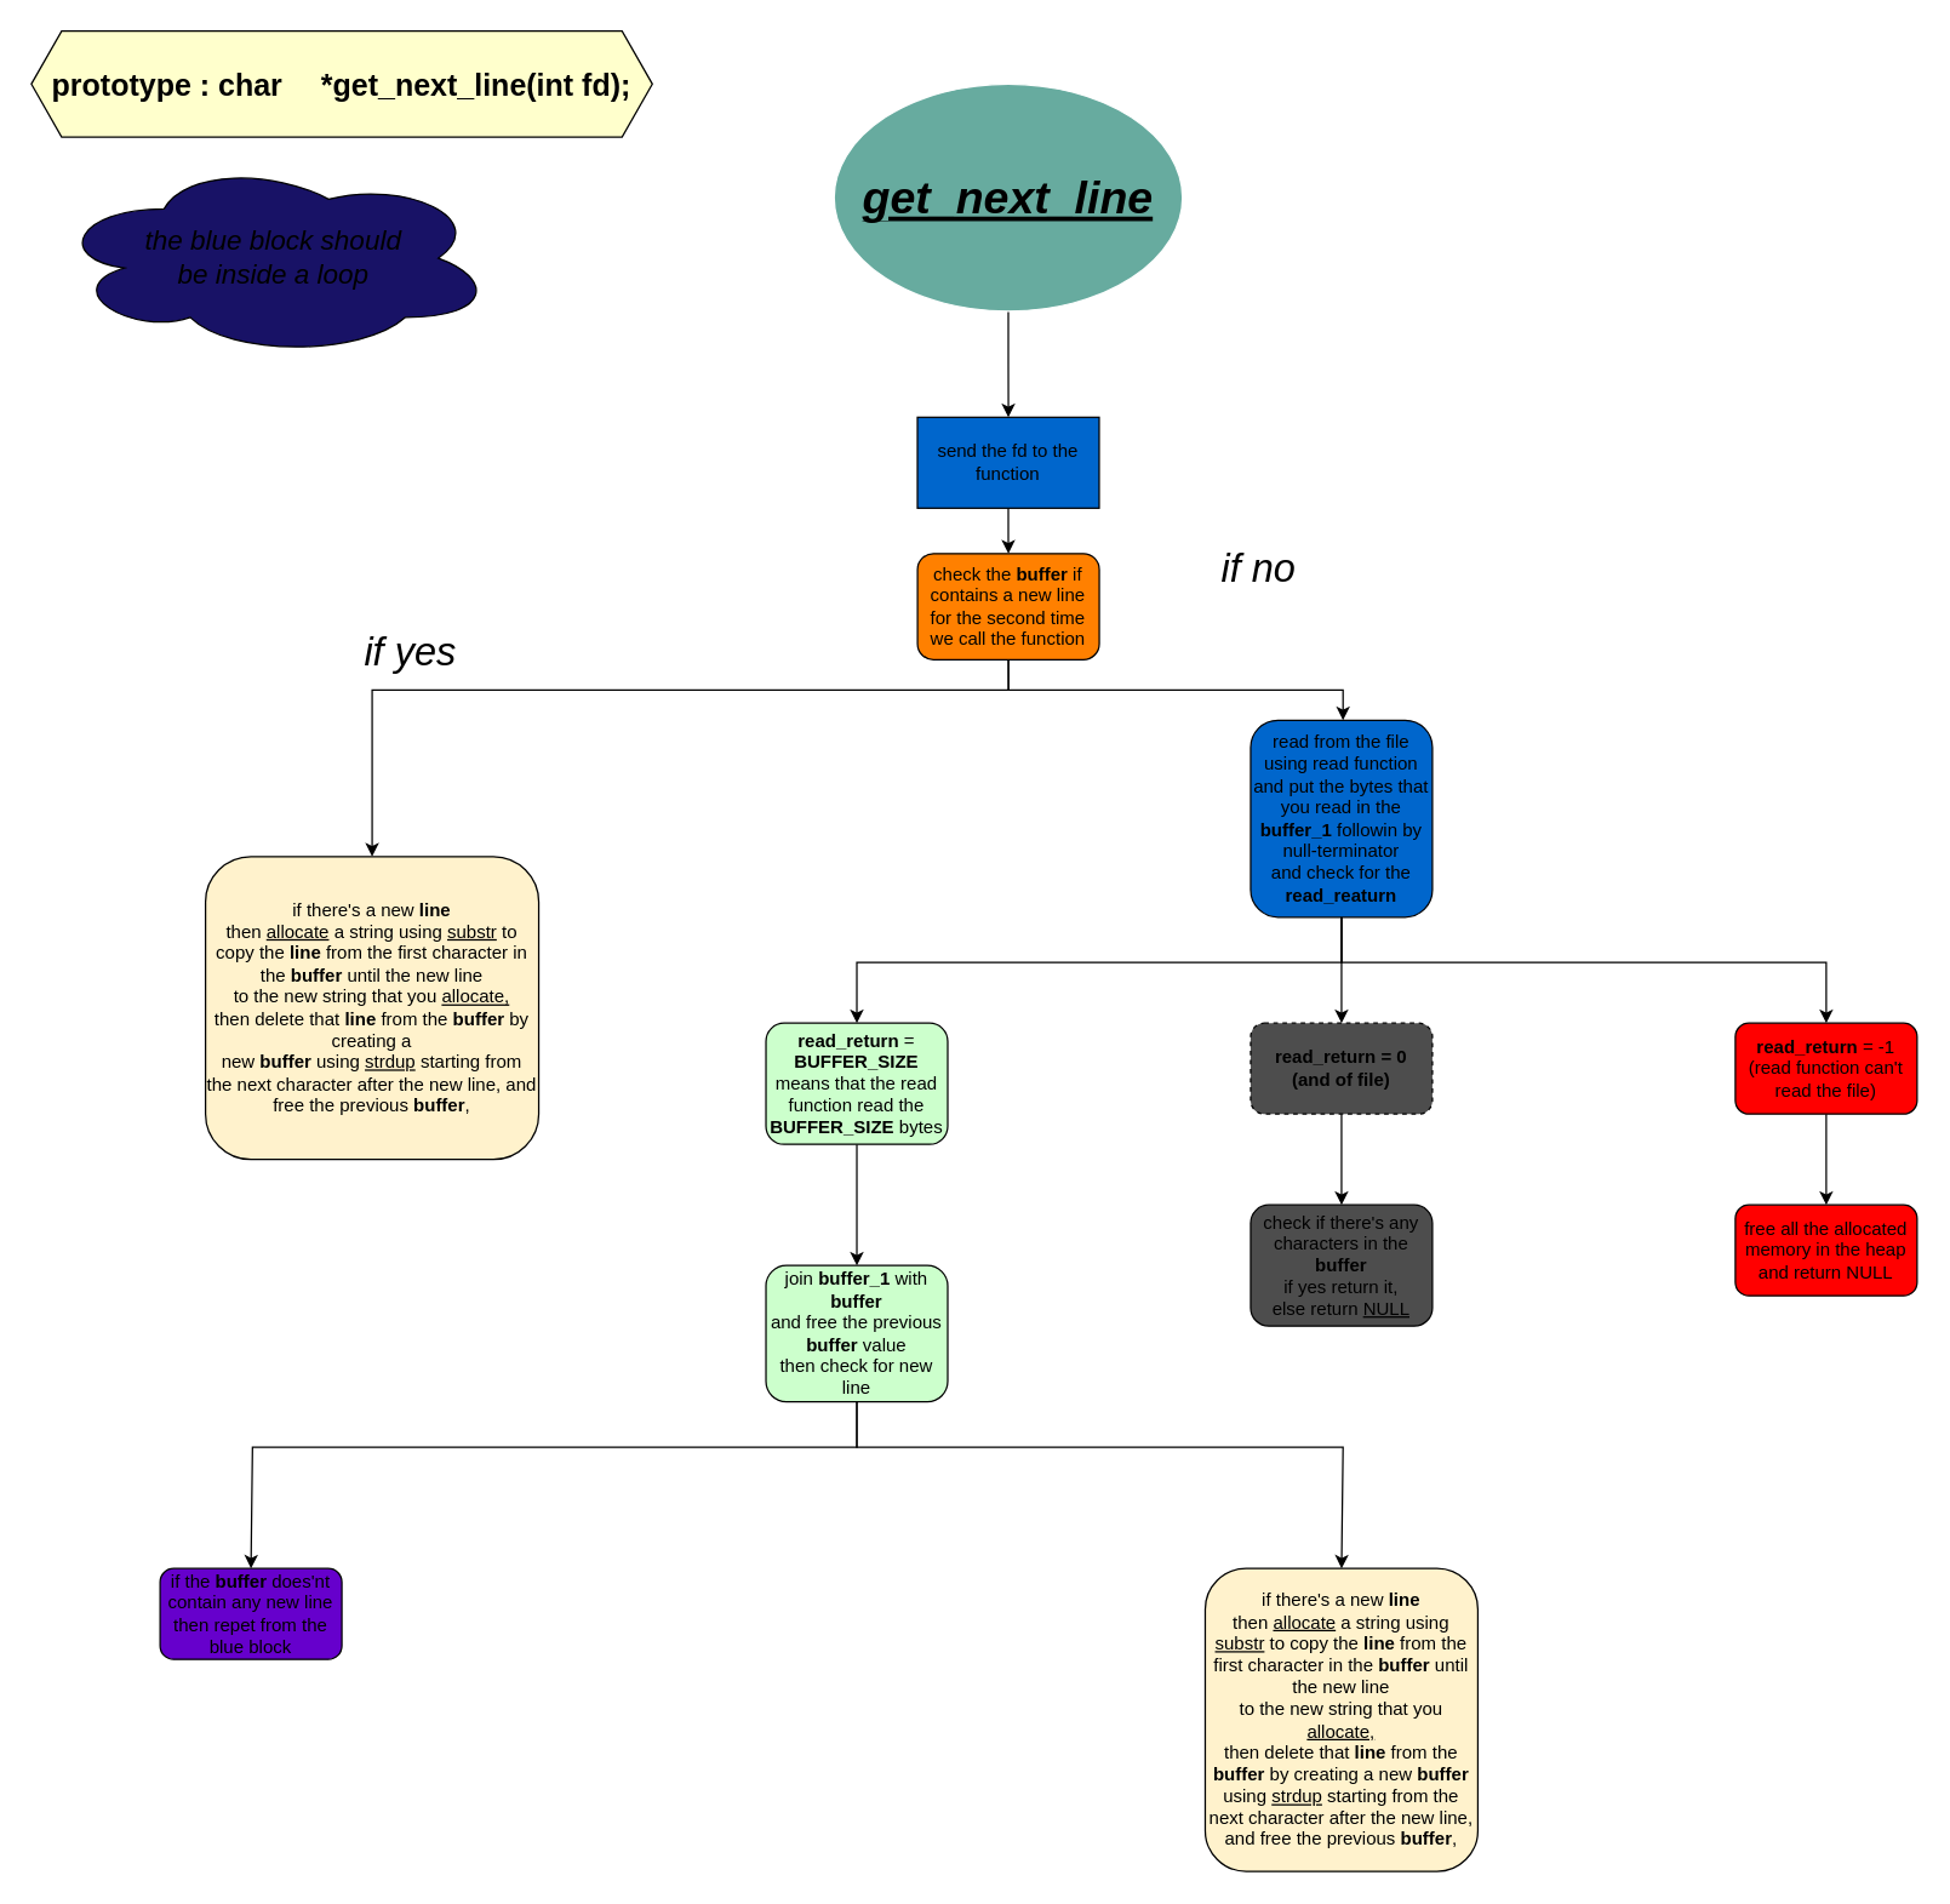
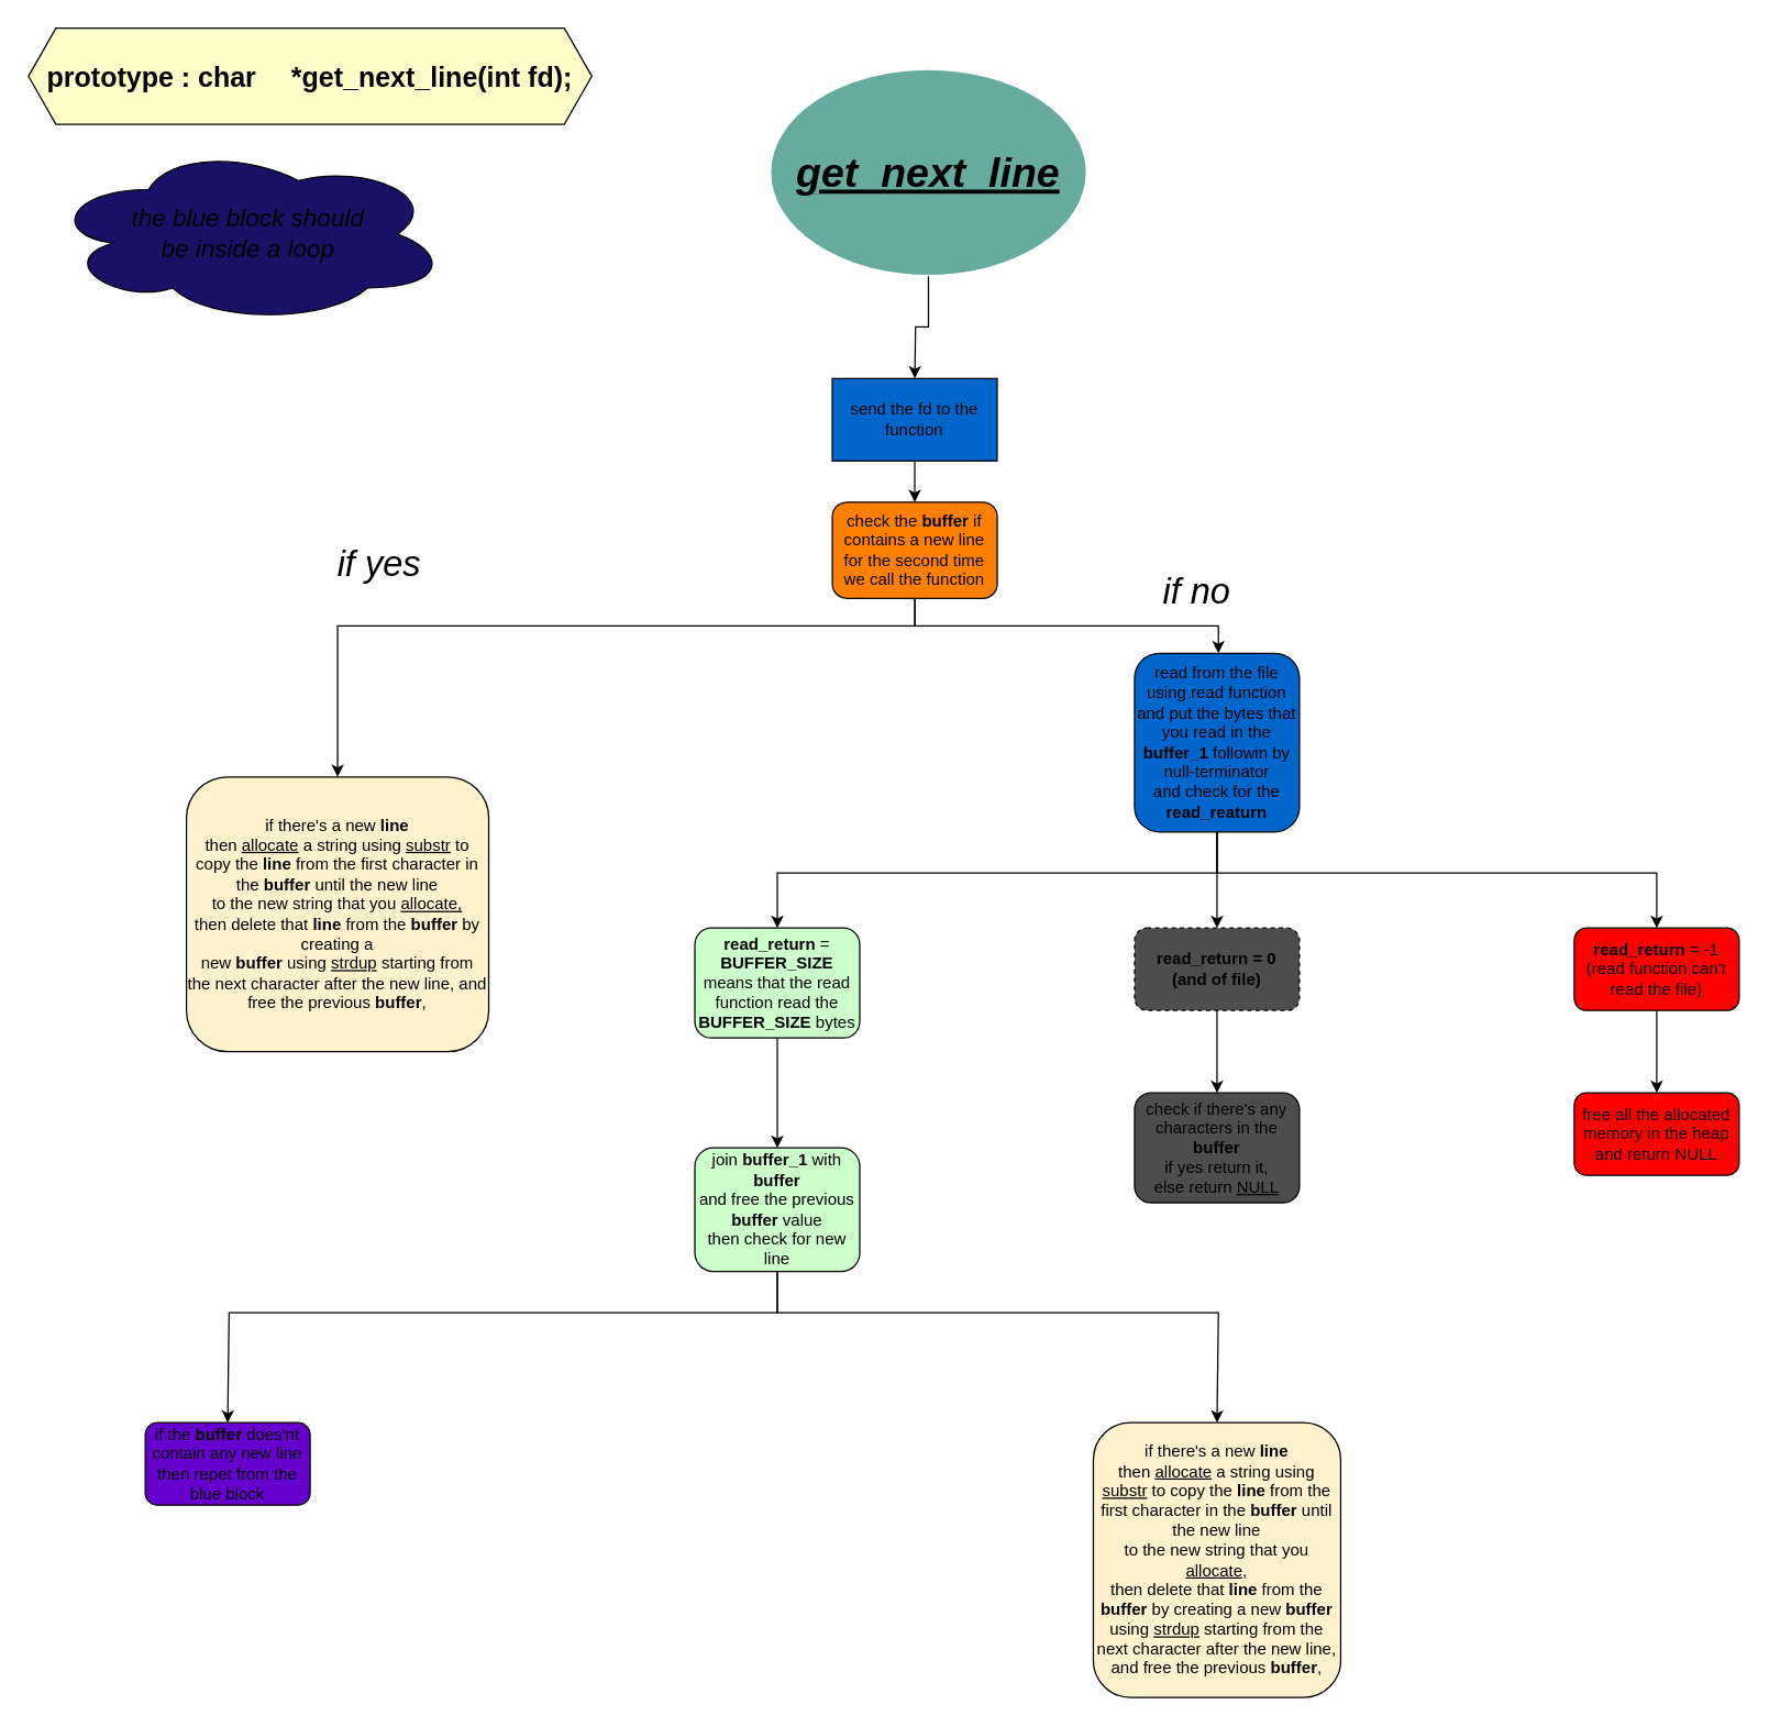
- <mxCell id="3" value="&lt;u style=&quot;font-size: 30px;&quot;&gt;&lt;b style=&quot;font-size: 30px;&quot;&gt;&lt;i style=&quot;font-size: 30px;&quot;&gt;get_next_line&lt;/i&gt;&lt;/b&gt;&lt;/u&gt;" style="ellipse;whiteSpace=wrap;html=1;strokeColor=#FFFFFF;fillColor=#67AB9F;fontSize=30;" vertex="1" parent="1"><mxGeometry x="550" y="55" width="230" height="150" as="geometry" /></mxCell>
+ <mxCell id="3" value="&lt;u style=&quot;font-size: 30px;&quot;&gt;&lt;b style=&quot;font-size: 30px;&quot;&gt;&lt;i style=&quot;font-size: 30px;&quot;&gt;get_next_line&lt;/i&gt;&lt;/b&gt;&lt;/u&gt;" style="ellipse;whiteSpace=wrap;html=1;strokeColor=#FFFFFF;fillColor=#67AB9F;fontSize=30;" vertex="1" parent="1"><mxGeometry x="560" y="50" width="230" height="150" as="geometry" /></mxCell>
- <mxCell id="15" value="&lt;i&gt;if no&lt;/i&gt;" style="text;html=1;align=center;verticalAlign=middle;resizable=0;points=[];autosize=1;strokeColor=none;fillColor=none;fontSize=26;" vertex="1" parent="1"><mxGeometry x="795" y="355" width="70" height="40" as="geometry" /></mxCell>
+ <mxCell id="15" value="&lt;i&gt;if no&lt;/i&gt;" style="text;html=1;align=center;verticalAlign=middle;resizable=0;points=[];autosize=1;strokeColor=none;fillColor=none;fontSize=26;" vertex="1" parent="1"><mxGeometry x="835" y="410" width="70" height="40" as="geometry" /></mxCell>
- <mxCell id="10" value="&lt;i&gt;if yes&lt;/i&gt;" style="text;html=1;align=center;verticalAlign=middle;resizable=0;points=[];autosize=1;strokeColor=none;fillColor=none;fontSize=26;" vertex="1" parent="1"><mxGeometry x="230" y="410" width="80" height="40" as="geometry" /></mxCell>
+ <mxCell id="10" value="&lt;i&gt;if yes&lt;/i&gt;" style="text;html=1;align=center;verticalAlign=middle;resizable=0;points=[];autosize=1;strokeColor=none;fillColor=none;fontSize=26;" vertex="1" parent="1"><mxGeometry x="235" y="390" width="80" height="40" as="geometry" /></mxCell>
